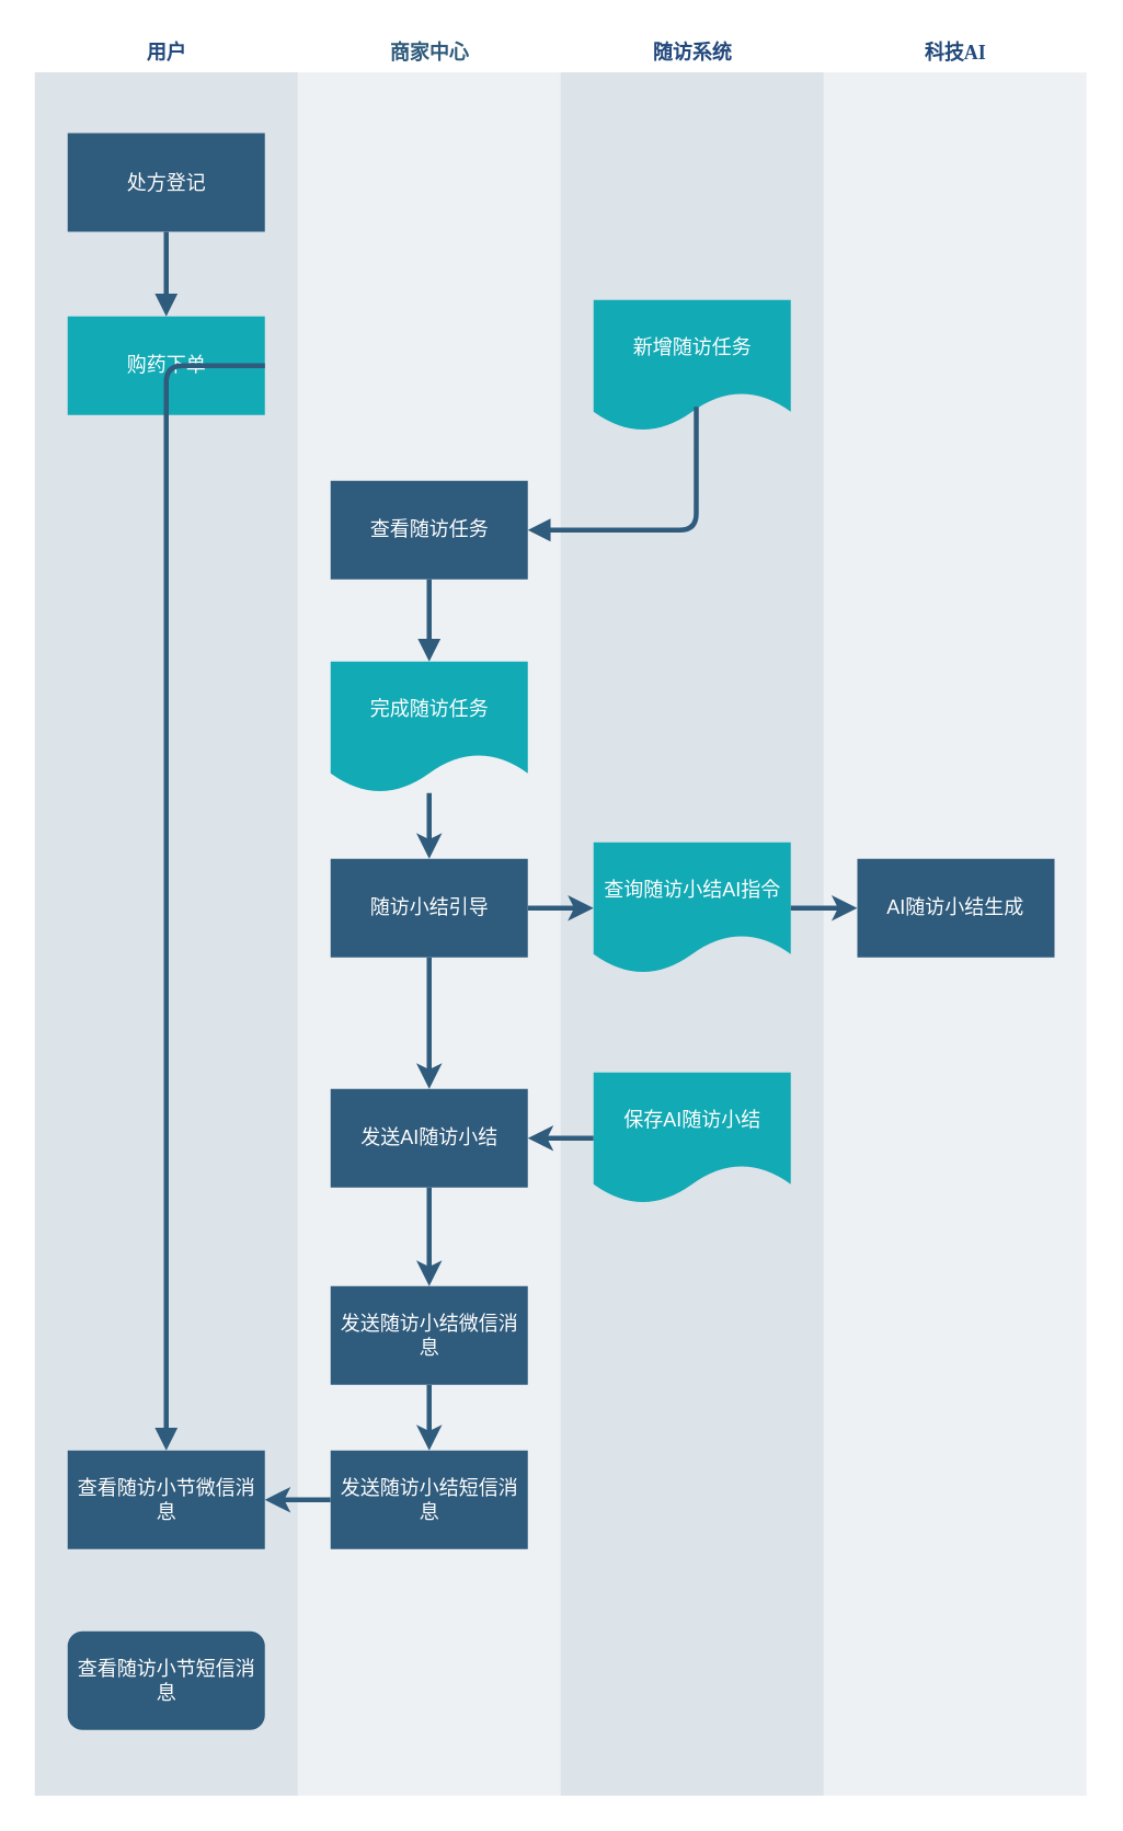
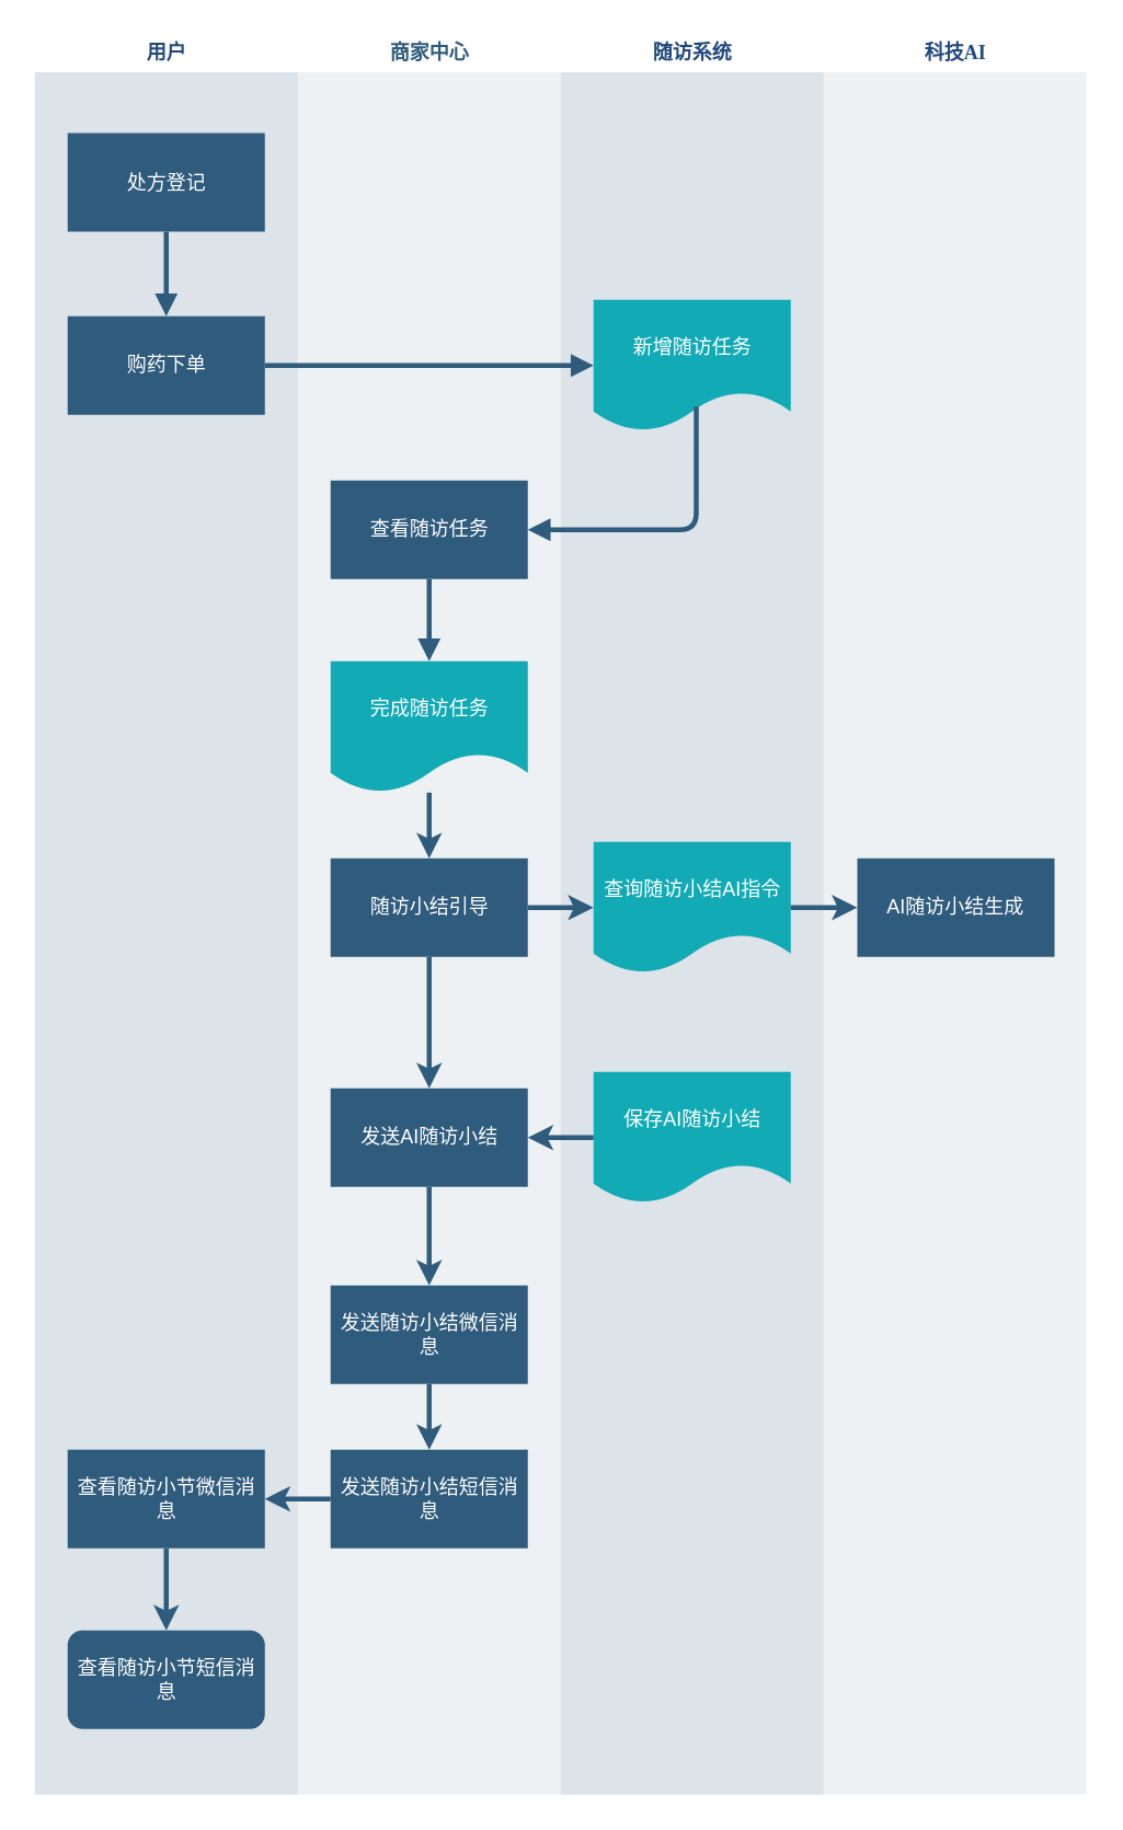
- <mxCell id="4" value="购药下单" style="whiteSpace=wrap;strokeColor=none;fillColor=#12aab5;shadow=0;fontColor=#FFFFFF;fontFamily=Helvetica;fontStyle=0;html=1;fontSize=12;spacing=6;verticalAlign=middle;" parent="2" vertex="1"><mxGeometry x="20" y="171.5" width="120" height="60" as="geometry" /></mxCell>
+ <mxCell id="4" value="购药下单" style="whiteSpace=wrap;strokeColor=none;fillColor=#2f5b7c;shadow=0;fontColor=#FFFFFF;fontFamily=Helvetica;fontStyle=0;html=1;fontSize=12;spacing=6;verticalAlign=middle;" parent="2" vertex="1"><mxGeometry x="20" y="171.5" width="120" height="60" as="geometry" /></mxCell>
- <mxCell id="20" value="" style="edgeStyle=segmentEdgeStyle;strokeColor=#2F5B7C;strokeWidth=3;html=1;endArrow=block;endFill=1;exitX=1;exitY=0.5;exitDx=0;exitDy=0;" parent="1" source="4" target="31" edge="1"><mxGeometry x="164.5" y="178.5" width="100" height="100" as="geometry"><mxPoint x="170.5" y="120.5" as="sourcePoint" /><mxPoint x="270.5" y="195.5" as="targetPoint" /></mxGeometry></mxCell>
+ <mxCell id="20" value="" style="edgeStyle=segmentEdgeStyle;strokeColor=#2F5B7C;strokeWidth=3;html=1;endArrow=block;endFill=1;exitX=1;exitY=0.5;exitDx=0;exitDy=0;entryX=0;entryY=0.5;entryDx=0;entryDy=0;" parent="1" source="4" target="15" edge="1"><mxGeometry x="164.5" y="178.5" width="100" height="100" as="geometry"><mxPoint x="170.5" y="120.5" as="sourcePoint" /><mxPoint x="270.5" y="195.5" as="targetPoint" /></mxGeometry></mxCell>
+ <mxCell id="30" value="" style="edgeStyle=orthogonalEdgeStyle;rounded=1;orthogonalLoop=1;jettySize=auto;html=1;strokeColor=#2F5B7C;strokeWidth=3;" edge="1" parent="1" source="31" target="32"><mxGeometry relative="1" as="geometry" /></mxCell>
